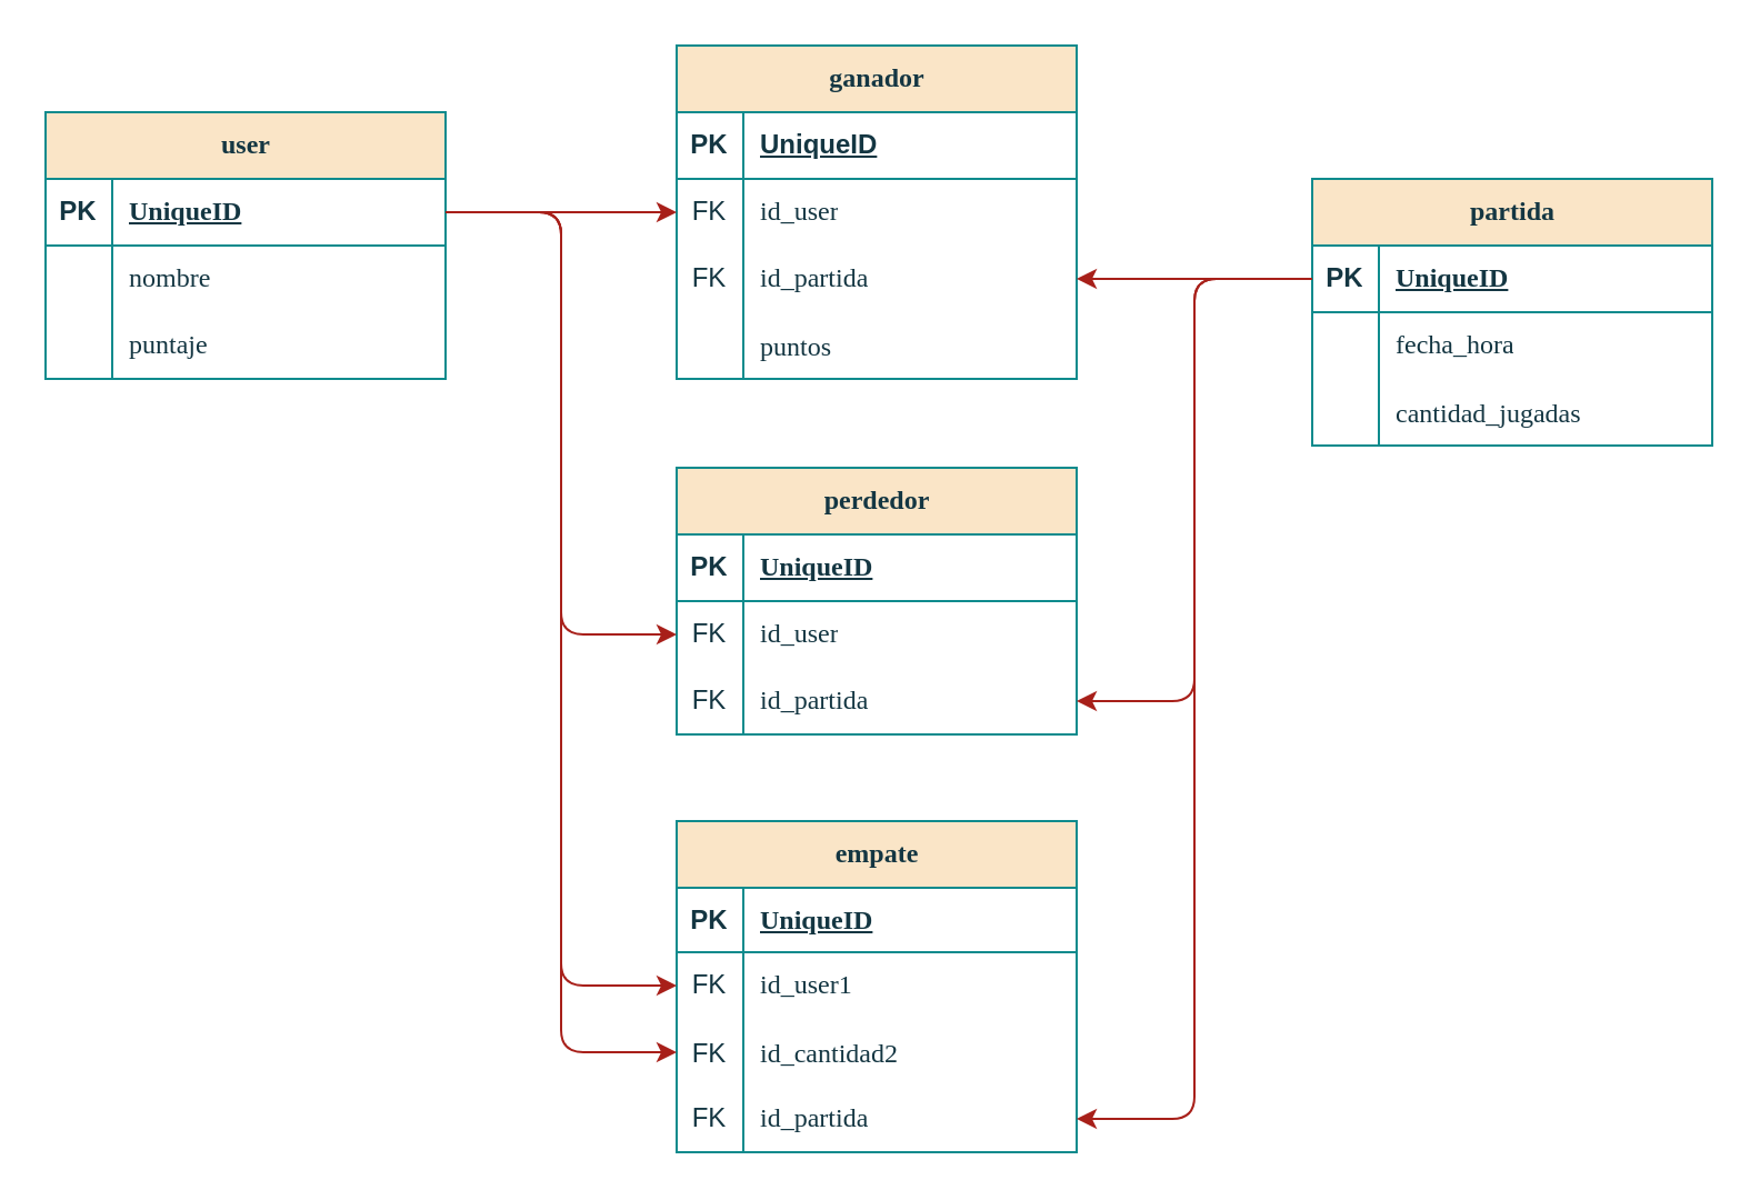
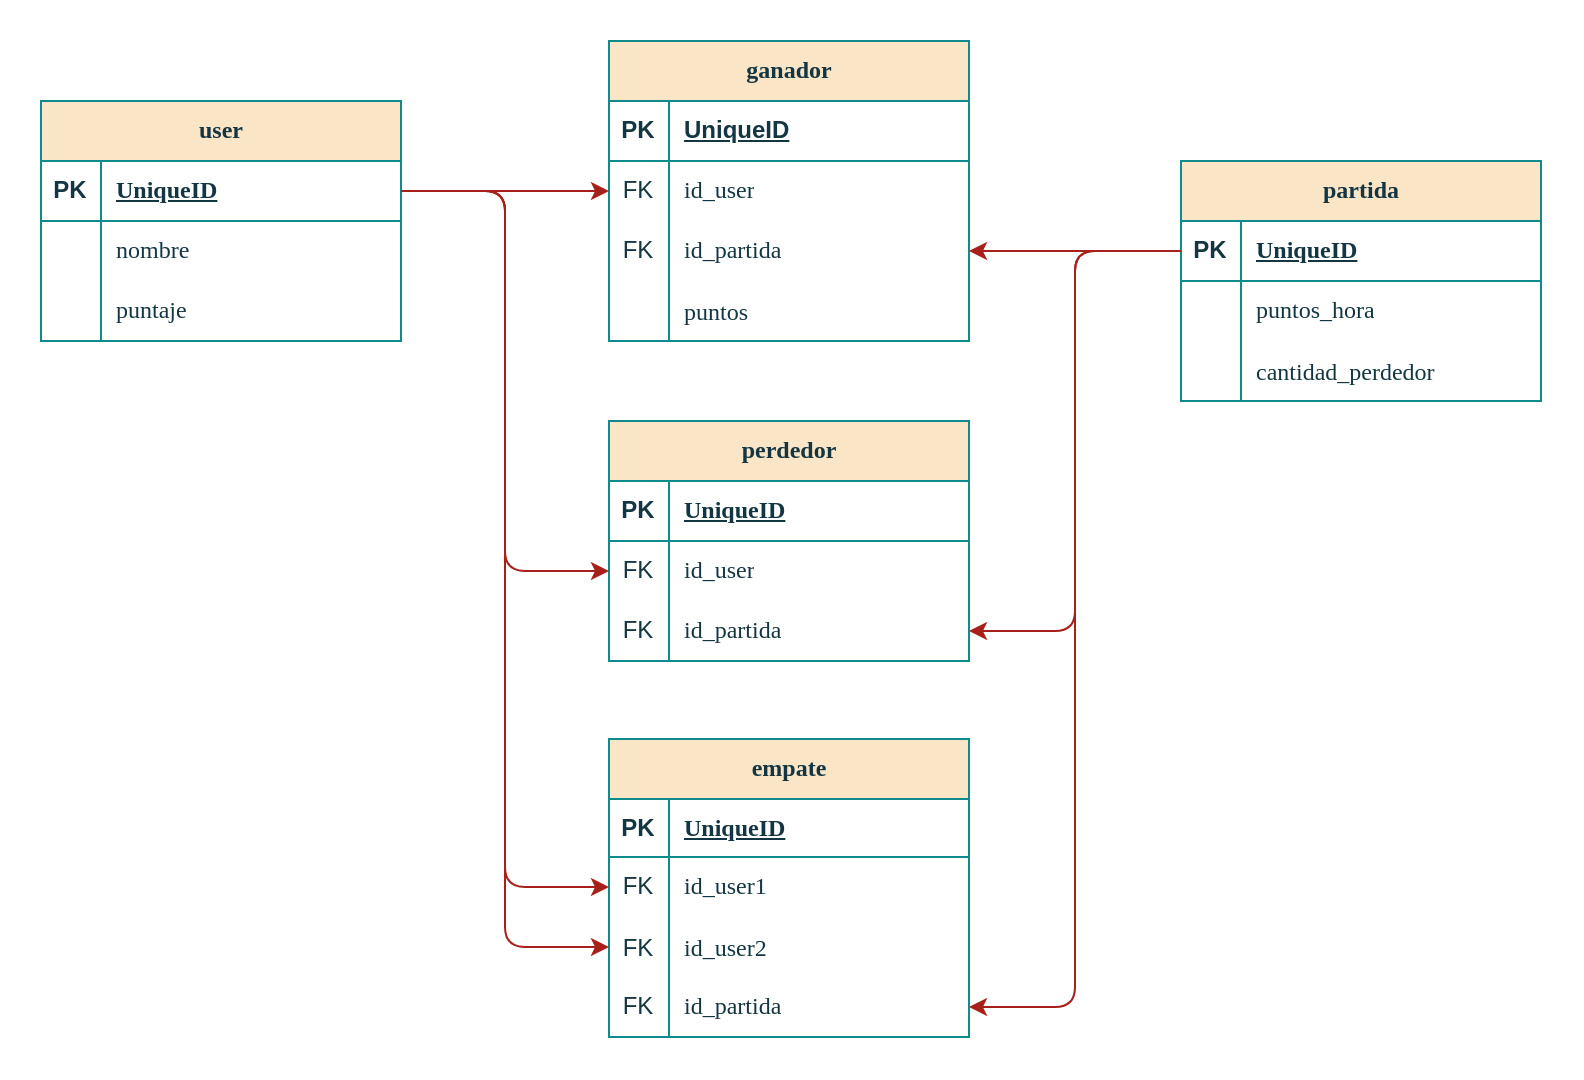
- <mxCell id="54" value="&lt;font face=&quot;JetBrains mono&quot;&gt;fecha_hora&lt;/font&gt;" style="shape=partialRectangle;connectable=0;fillColor=none;top=0;left=0;bottom=0;right=0;align=left;spacingLeft=6;overflow=hidden;whiteSpace=wrap;html=1;labelBackgroundColor=none;strokeColor=#0F8B8D;fontColor=#143642;" vertex="1" parent="52"><mxGeometry x="30" width="150" height="30" as="geometry"><mxRectangle width="150" height="30" as="alternateBounds" /></mxGeometry></mxCell>
+ <mxCell id="54" value="&lt;font face=&quot;JetBrains mono&quot;&gt;puntos_hora&lt;/font&gt;" style="shape=partialRectangle;connectable=0;fillColor=none;top=0;left=0;bottom=0;right=0;align=left;spacingLeft=6;overflow=hidden;whiteSpace=wrap;html=1;labelBackgroundColor=none;strokeColor=#0F8B8D;fontColor=#143642;" vertex="1" parent="52"><mxGeometry x="30" width="150" height="30" as="geometry"><mxRectangle width="150" height="30" as="alternateBounds" /></mxGeometry></mxCell>
- <mxCell id="57" value="cantidad_jugadas" style="shape=partialRectangle;connectable=0;fillColor=none;top=0;left=0;bottom=0;right=0;align=left;spacingLeft=6;overflow=hidden;labelBackgroundColor=none;strokeColor=#0F8B8D;fontColor=#143642;fontFamily=JetBrains mono;fontSource=https%3A%2F%2Ffonts.googleapis.com%2Fcss%3Ffamily%3DJetBrains%2Bmono;" vertex="1" parent="55"><mxGeometry x="30" width="150" height="30" as="geometry"><mxRectangle width="150" height="30" as="alternateBounds" /></mxGeometry></mxCell>
+ <mxCell id="57" value="cantidad_perdedor" style="shape=partialRectangle;connectable=0;fillColor=none;top=0;left=0;bottom=0;right=0;align=left;spacingLeft=6;overflow=hidden;labelBackgroundColor=none;strokeColor=#0F8B8D;fontColor=#143642;fontFamily=JetBrains mono;fontSource=https%3A%2F%2Ffonts.googleapis.com%2Fcss%3Ffamily%3DJetBrains%2Bmono;" vertex="1" parent="55"><mxGeometry x="30" width="150" height="30" as="geometry"><mxRectangle width="150" height="30" as="alternateBounds" /></mxGeometry></mxCell>
- <mxCell id="44" value="id_cantidad2" style="shape=partialRectangle;connectable=0;fillColor=none;top=0;left=0;bottom=0;right=0;align=left;spacingLeft=6;overflow=hidden;labelBackgroundColor=none;strokeColor=#0F8B8D;fontColor=#143642;fontFamily=JetBrains mono;fontSource=https%3A%2F%2Ffonts.googleapis.com%2Fcss%3Ffamily%3DJetBrains%2Bmono;" vertex="1" parent="42"><mxGeometry x="30" width="150" height="30" as="geometry"><mxRectangle width="150" height="30" as="alternateBounds" /></mxGeometry></mxCell>
+ <mxCell id="44" value="id_user2" style="shape=partialRectangle;connectable=0;fillColor=none;top=0;left=0;bottom=0;right=0;align=left;spacingLeft=6;overflow=hidden;labelBackgroundColor=none;strokeColor=#0F8B8D;fontColor=#143642;fontFamily=JetBrains mono;fontSource=https%3A%2F%2Ffonts.googleapis.com%2Fcss%3Ffamily%3DJetBrains%2Bmono;" vertex="1" parent="42"><mxGeometry x="30" width="150" height="30" as="geometry"><mxRectangle width="150" height="30" as="alternateBounds" /></mxGeometry></mxCell>
